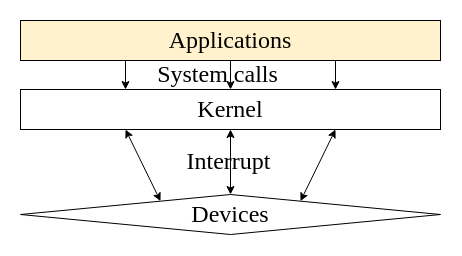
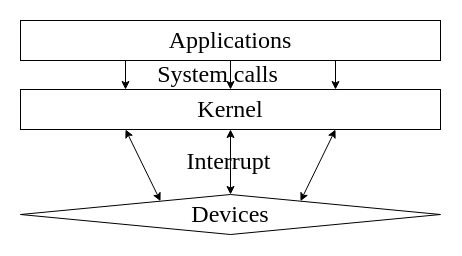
- <mxCell id="2" value="Applications" style="rounded=0;whiteSpace=wrap;html=1;fontFamily=Times New Roman;fontSize=24;fillColor=#fff2cc;" parent="1" vertex="1"><mxGeometry x="20" y="20" width="420" height="40" as="geometry" /></mxCell>
+ <mxCell id="2" value="Applications" style="rounded=0;whiteSpace=wrap;html=1;fontFamily=Times New Roman;fontSize=24;" parent="1" vertex="1"><mxGeometry x="20" y="20" width="420" height="40" as="geometry" /></mxCell>
